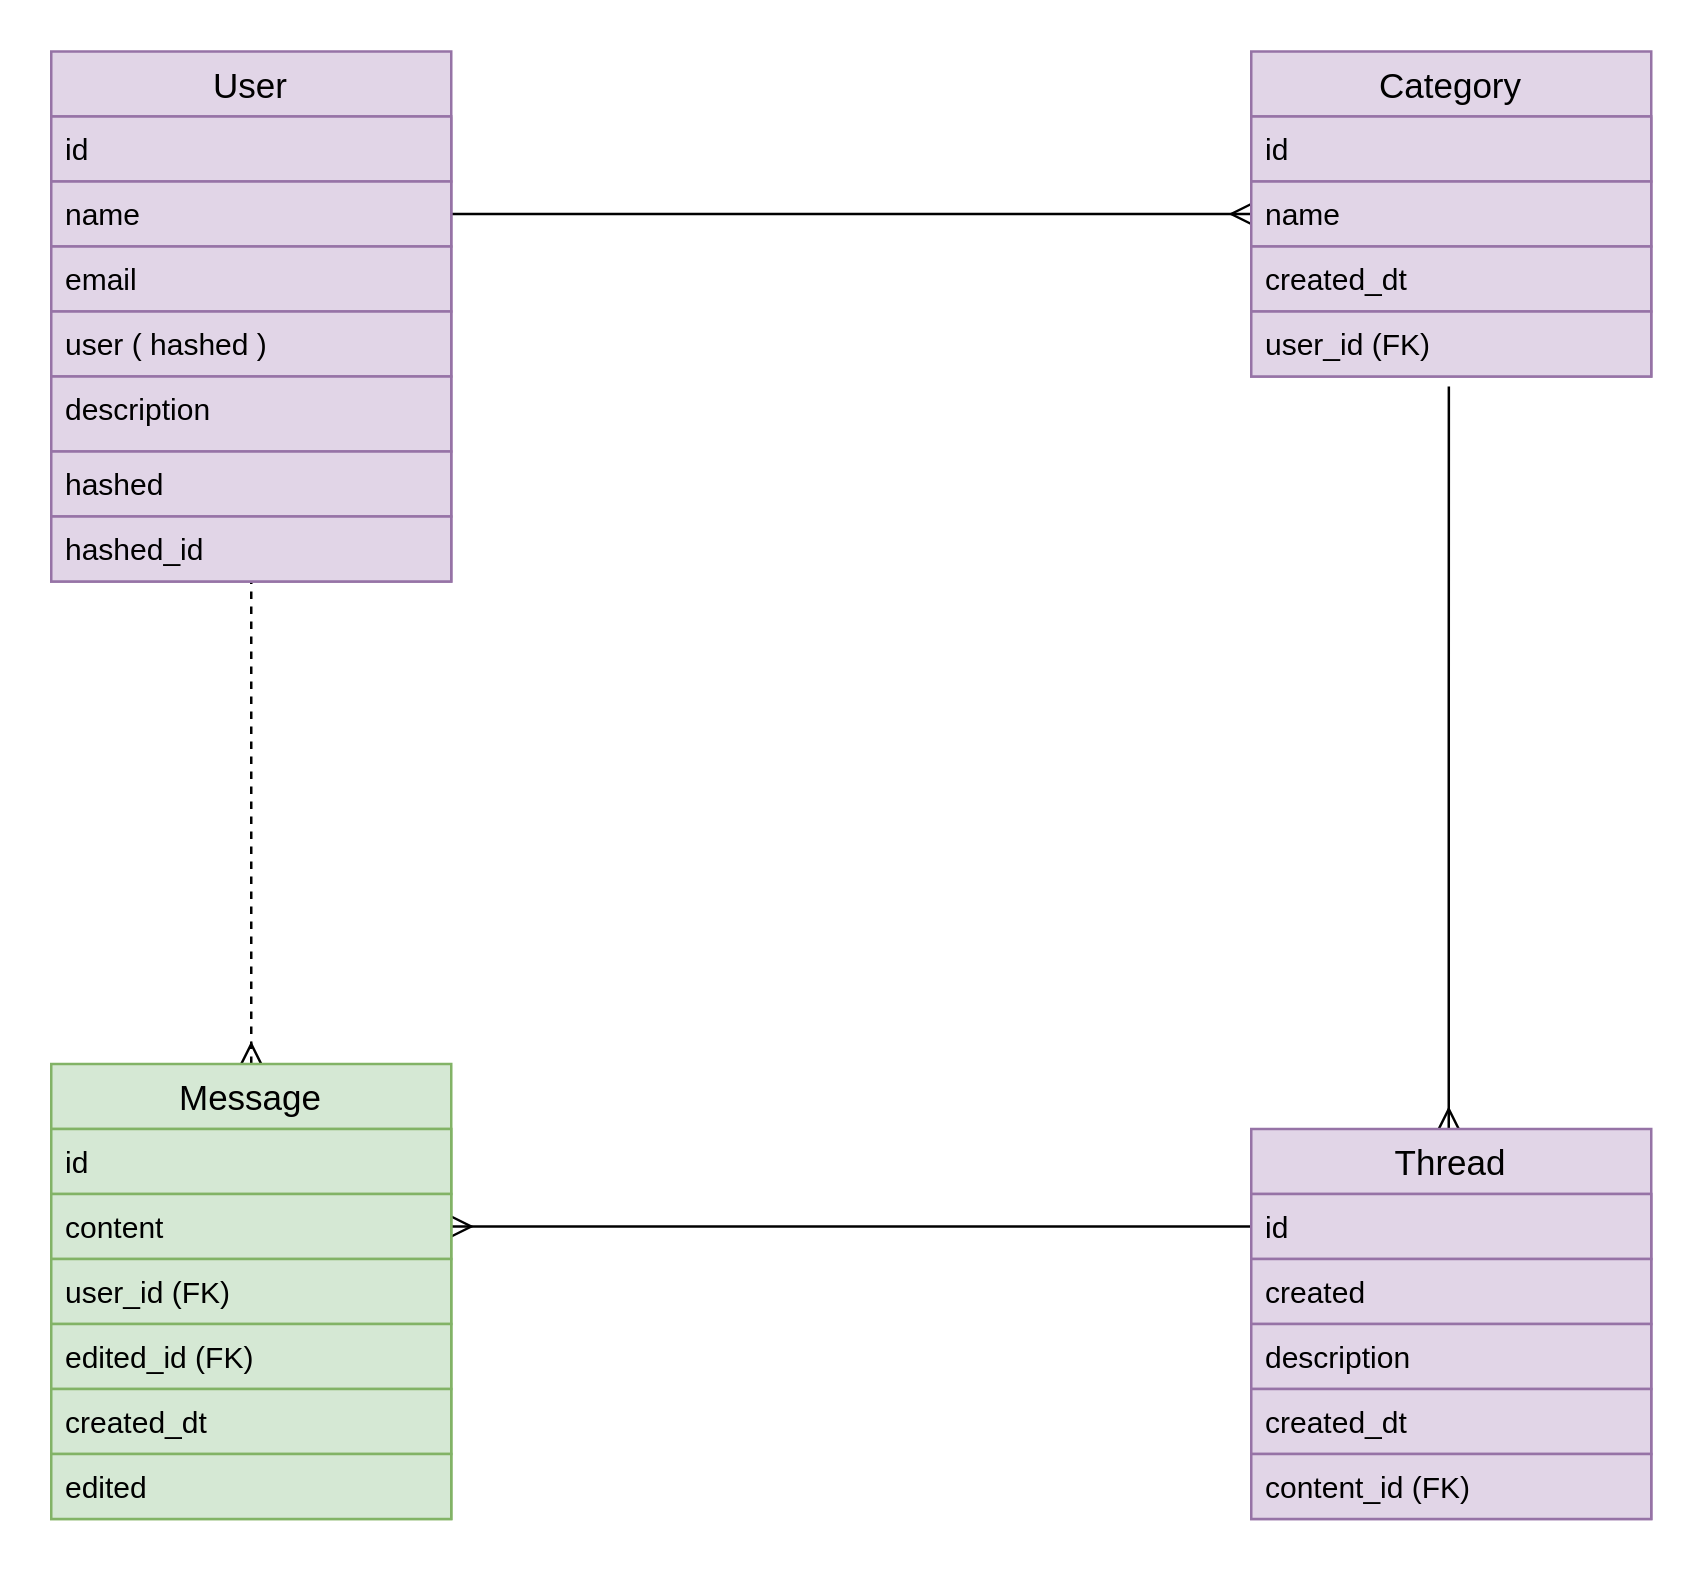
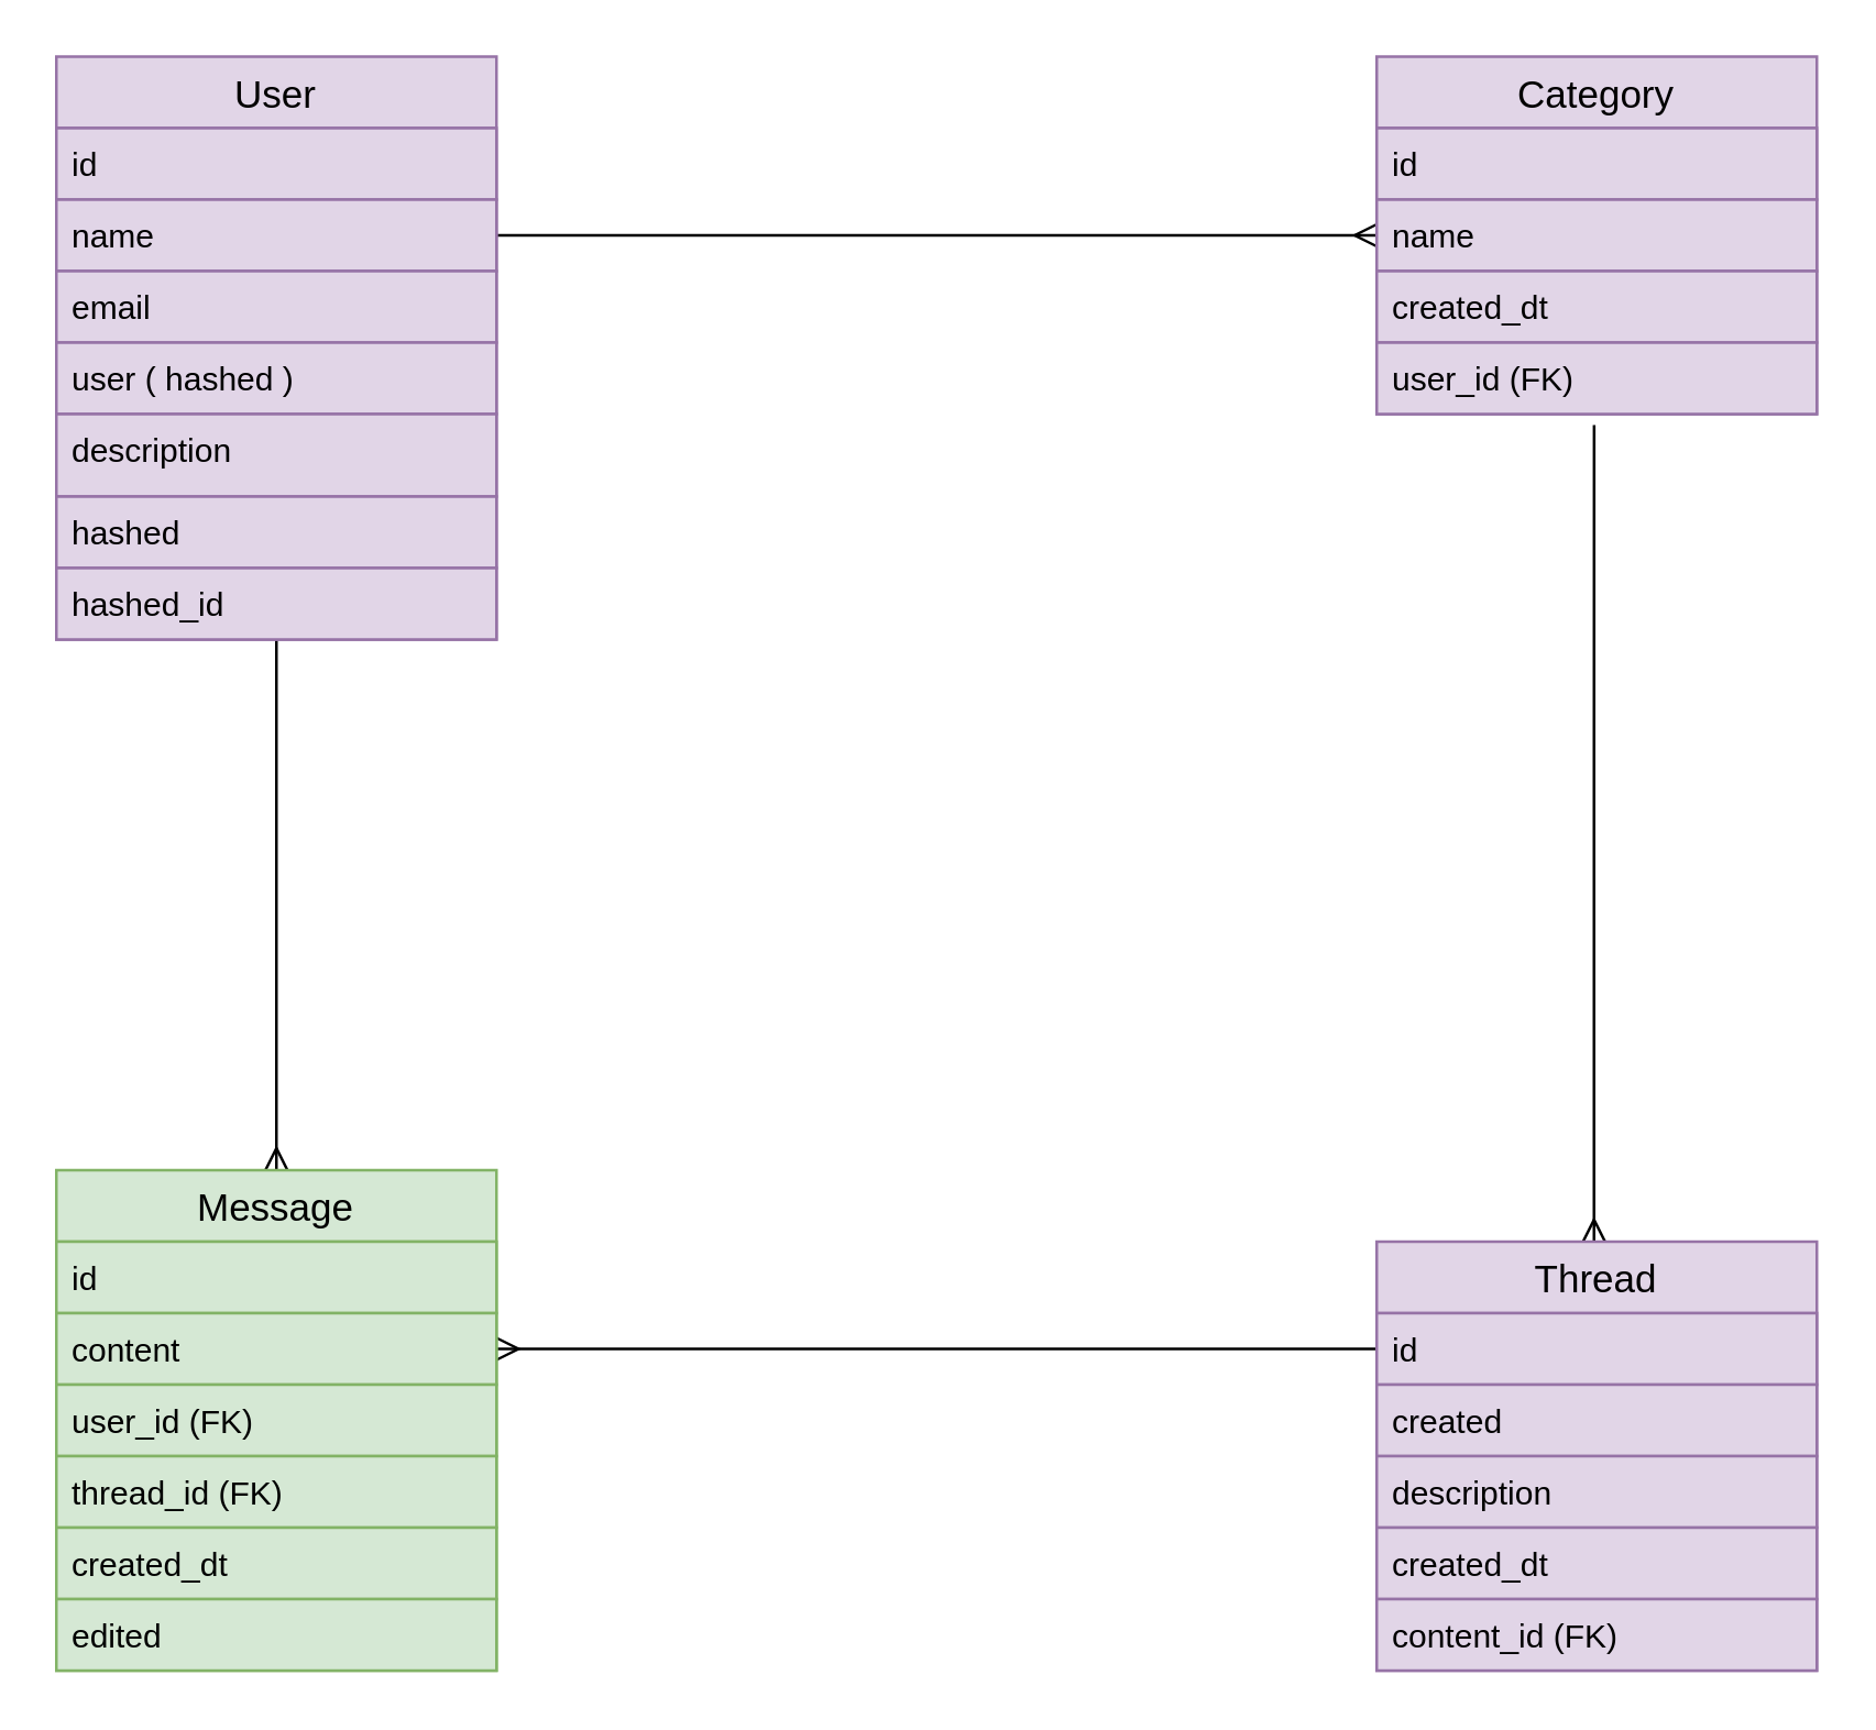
- <mxCell id="4" style="edgeStyle=orthogonalEdgeStyle;rounded=0;orthogonalLoop=1;jettySize=auto;html=1;entryX=0.5;entryY=1;entryDx=0;entryDy=0;entryPerimeter=0;startArrow=ERmany;startFill=0;endArrow=none;endFill=0;dashed=1;" edge="1" parent="1" source="19" target="13"><mxGeometry relative="1" as="geometry" /></mxCell>
+ <mxCell id="4" style="edgeStyle=orthogonalEdgeStyle;rounded=0;orthogonalLoop=1;jettySize=auto;html=1;entryX=0.5;entryY=1;entryDx=0;entryDy=0;entryPerimeter=0;startArrow=ERmany;startFill=0;endArrow=none;endFill=0;" edge="1" parent="1" source="19" target="13"><mxGeometry relative="1" as="geometry" /></mxCell>
- <mxCell id="23" value="edited_id (FK)" style="text;strokeColor=#82b366;fillColor=#d5e8d4;spacingLeft=4;spacingRight=4;overflow=hidden;rotatable=0;points=[[0,0.5],[1,0.5]];portConstraint=eastwest;fontSize=12;" vertex="1" parent="19"><mxGeometry y="104" width="160" height="26" as="geometry" /></mxCell>
+ <mxCell id="23" value="thread_id (FK)" style="text;strokeColor=#82b366;fillColor=#d5e8d4;spacingLeft=4;spacingRight=4;overflow=hidden;rotatable=0;points=[[0,0.5],[1,0.5]];portConstraint=eastwest;fontSize=12;" vertex="1" parent="19"><mxGeometry y="104" width="160" height="26" as="geometry" /></mxCell>
